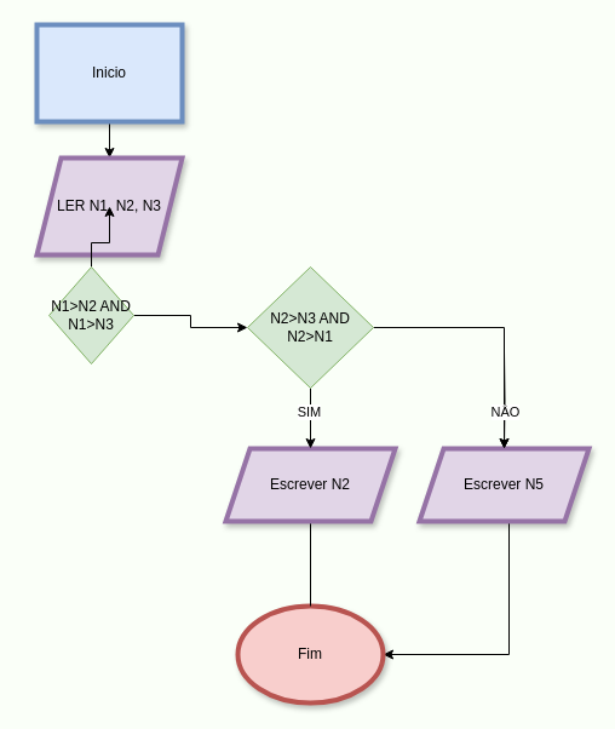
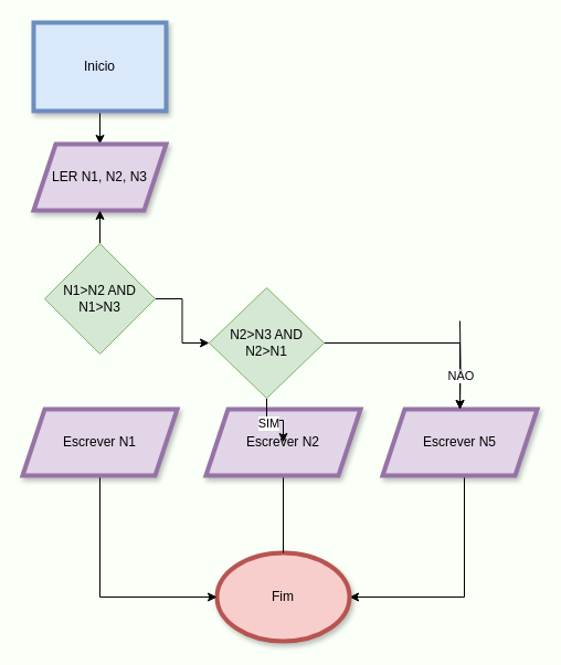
- <mxCell id="4" value="LER N1, N2, N3" style="shape=parallelogram;perimeter=parallelogramPerimeter;whiteSpace=wrap;html=1;fixedSize=1;fillColor=#e1d5e7;strokeColor=#9673a6;strokeWidth=4;shadow=1;" parent="1" vertex="1"><mxGeometry x="30" y="130" width="120" height="80" as="geometry" /></mxCell>
+ <mxCell id="4" value="LER N1, N2, N3" style="shape=parallelogram;perimeter=parallelogramPerimeter;whiteSpace=wrap;html=1;fixedSize=1;fillColor=#e1d5e7;strokeColor=#9673a6;strokeWidth=4;shadow=1;" parent="1" vertex="1"><mxGeometry x="30" y="130" width="120" height="60" as="geometry" /></mxCell>
- <mxCell id="17" value="N1&amp;gt;N2 AND&lt;div&gt;N1&amp;gt;N3&lt;/div&gt;" style="rhombus;whiteSpace=wrap;html=1;fillColor=#d5e8d4;strokeColor=#82b366;" vertex="1" parent="1"><mxGeometry x="40" y="220" width="70" height="80" as="geometry" /></mxCell>
+ <mxCell id="17" value="N1&amp;gt;N2 AND&lt;div&gt;N1&amp;gt;N3&lt;/div&gt;" style="rhombus;whiteSpace=wrap;html=1;fillColor=#d5e8d4;strokeColor=#82b366;" vertex="1" parent="1"><mxGeometry x="40" y="220" width="100" height="100" as="geometry" /></mxCell>
- <mxCell id="20" value="N2&amp;gt;N3 AND&lt;div&gt;N2&amp;gt;N1&lt;/div&gt;" style="rhombus;whiteSpace=wrap;html=1;fillColor=#d5e8d4;strokeColor=#82b366;" vertex="1" parent="1"><mxGeometry x="204" y="220" width="104" height="100" as="geometry" /></mxCell>
+ <mxCell id="20" value="N2&amp;gt;N3 AND&lt;div&gt;N2&amp;gt;N1&lt;/div&gt;" style="rhombus;whiteSpace=wrap;html=1;fillColor=#d5e8d4;strokeColor=#82b366;" vertex="1" parent="1"><mxGeometry x="189" y="260" width="104" height="100" as="geometry" /></mxCell>
+ <mxCell id="9" value="Escrever N1" style="shape=parallelogram;perimeter=parallelogramPerimeter;whiteSpace=wrap;html=1;fixedSize=1;fillColor=#e1d5e7;strokeColor=#9673a6;strokeWidth=4;shadow=1;" parent="1" vertex="1"><mxGeometry x="20" y="370" width="140" height="60" as="geometry" /></mxCell>
+ <mxCell id="8" style="edgeStyle=orthogonalEdgeStyle;rounded=0;orthogonalLoop=1;jettySize=auto;html=1;entryX=0;entryY=0.5;entryDx=0;entryDy=0;" edge="1" parent="1" source="9" target="7"><mxGeometry relative="1" as="geometry"><Array as="points"><mxPoint x="90" y="540" /></Array></mxGeometry></mxCell>
